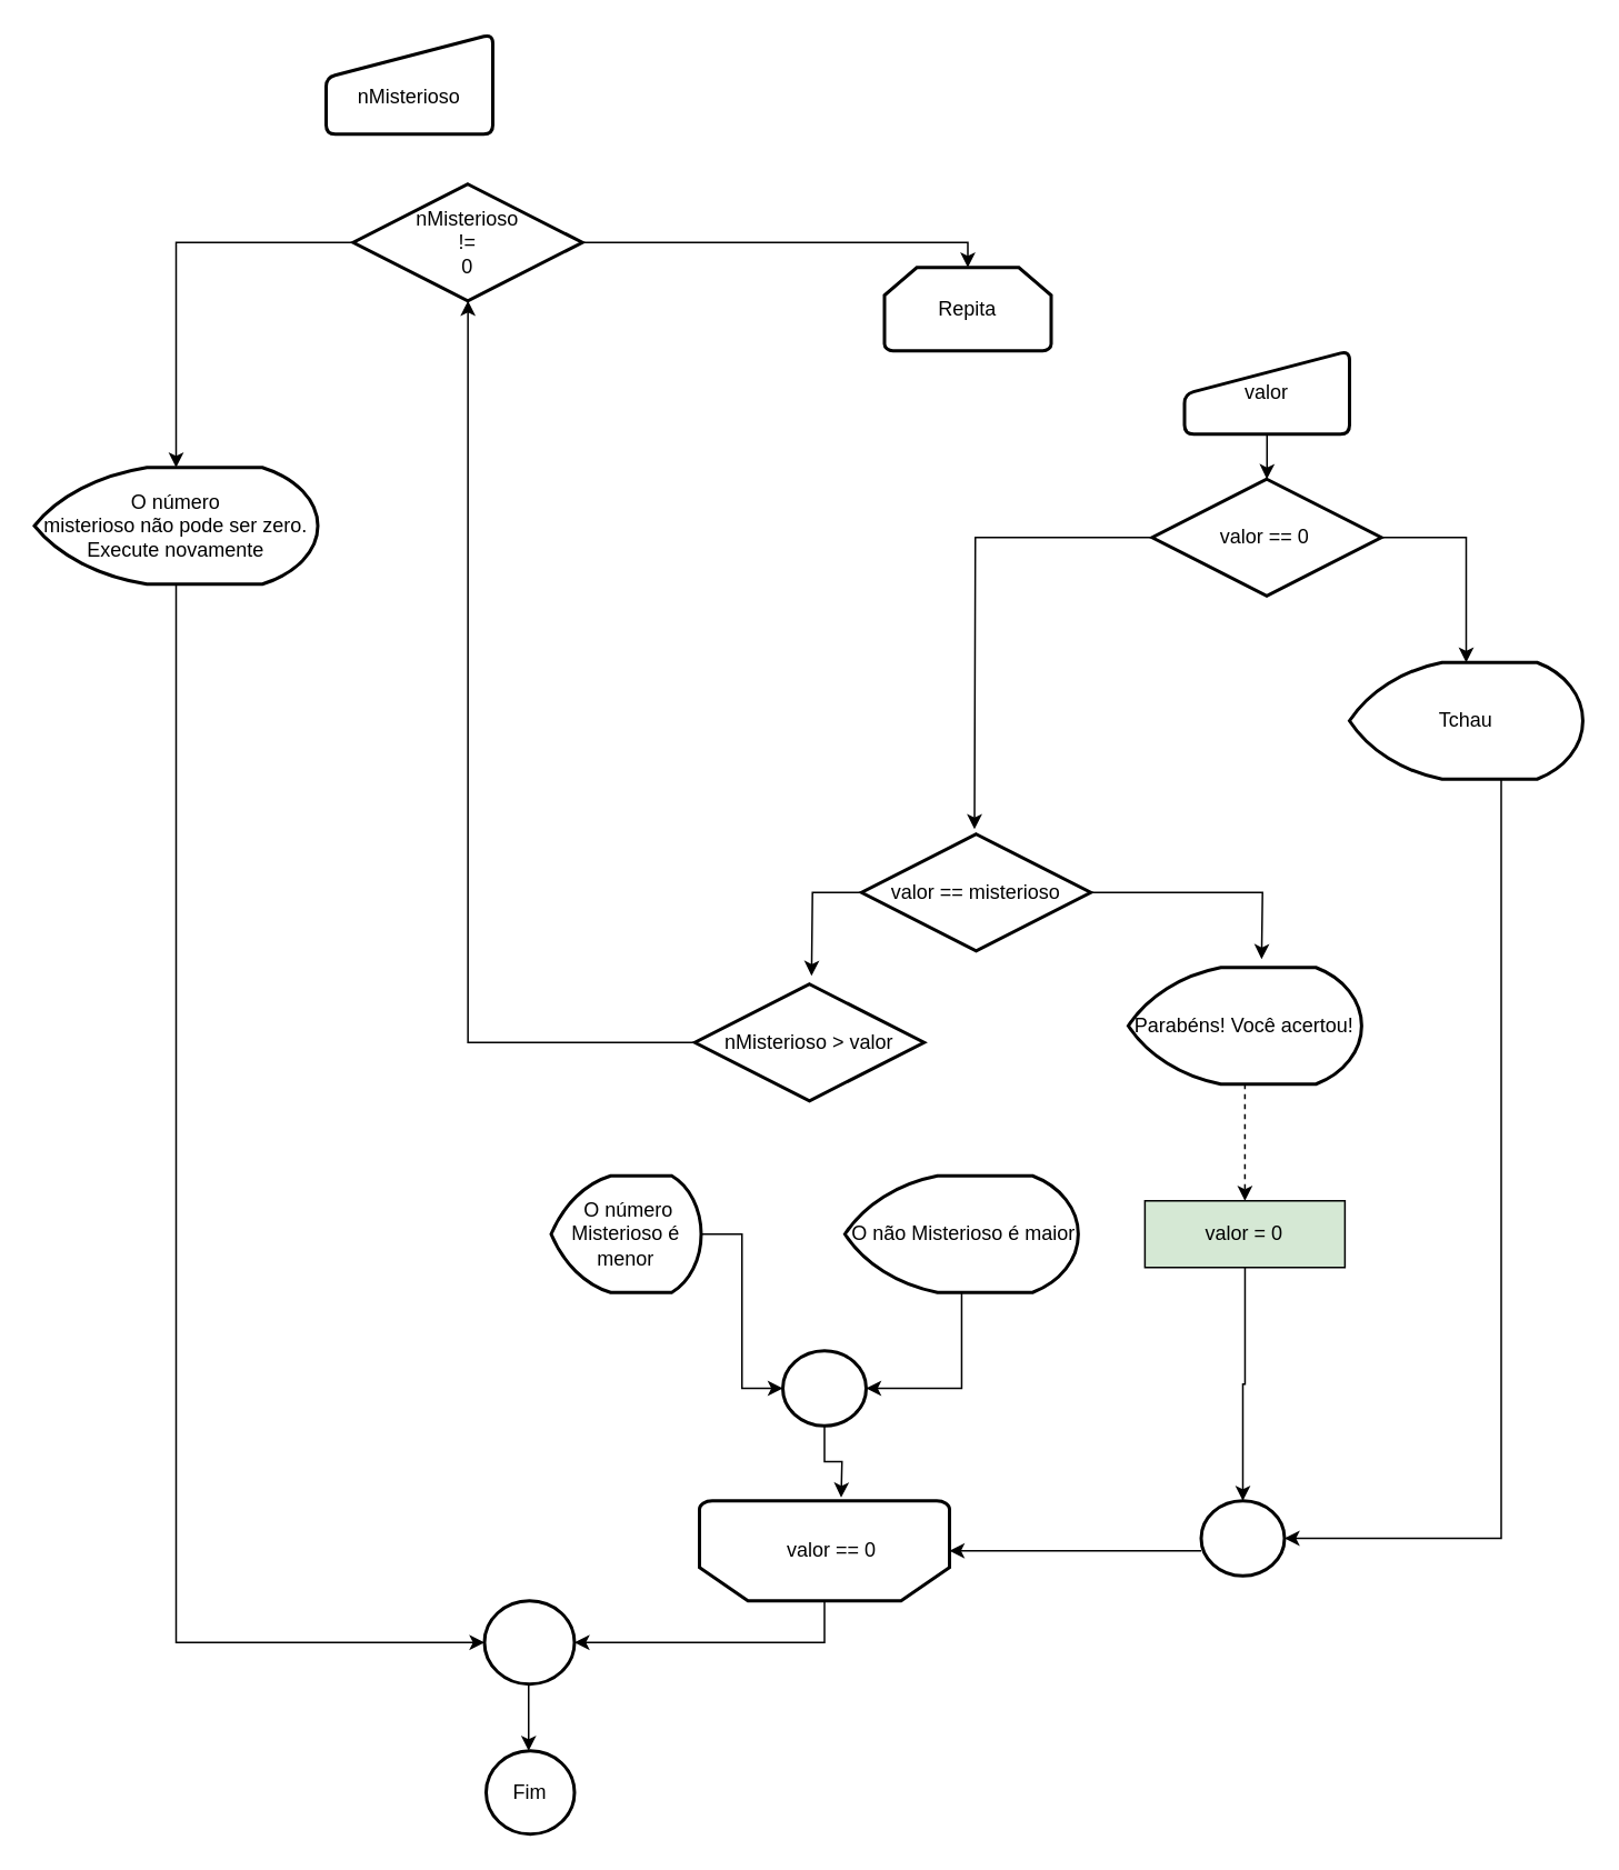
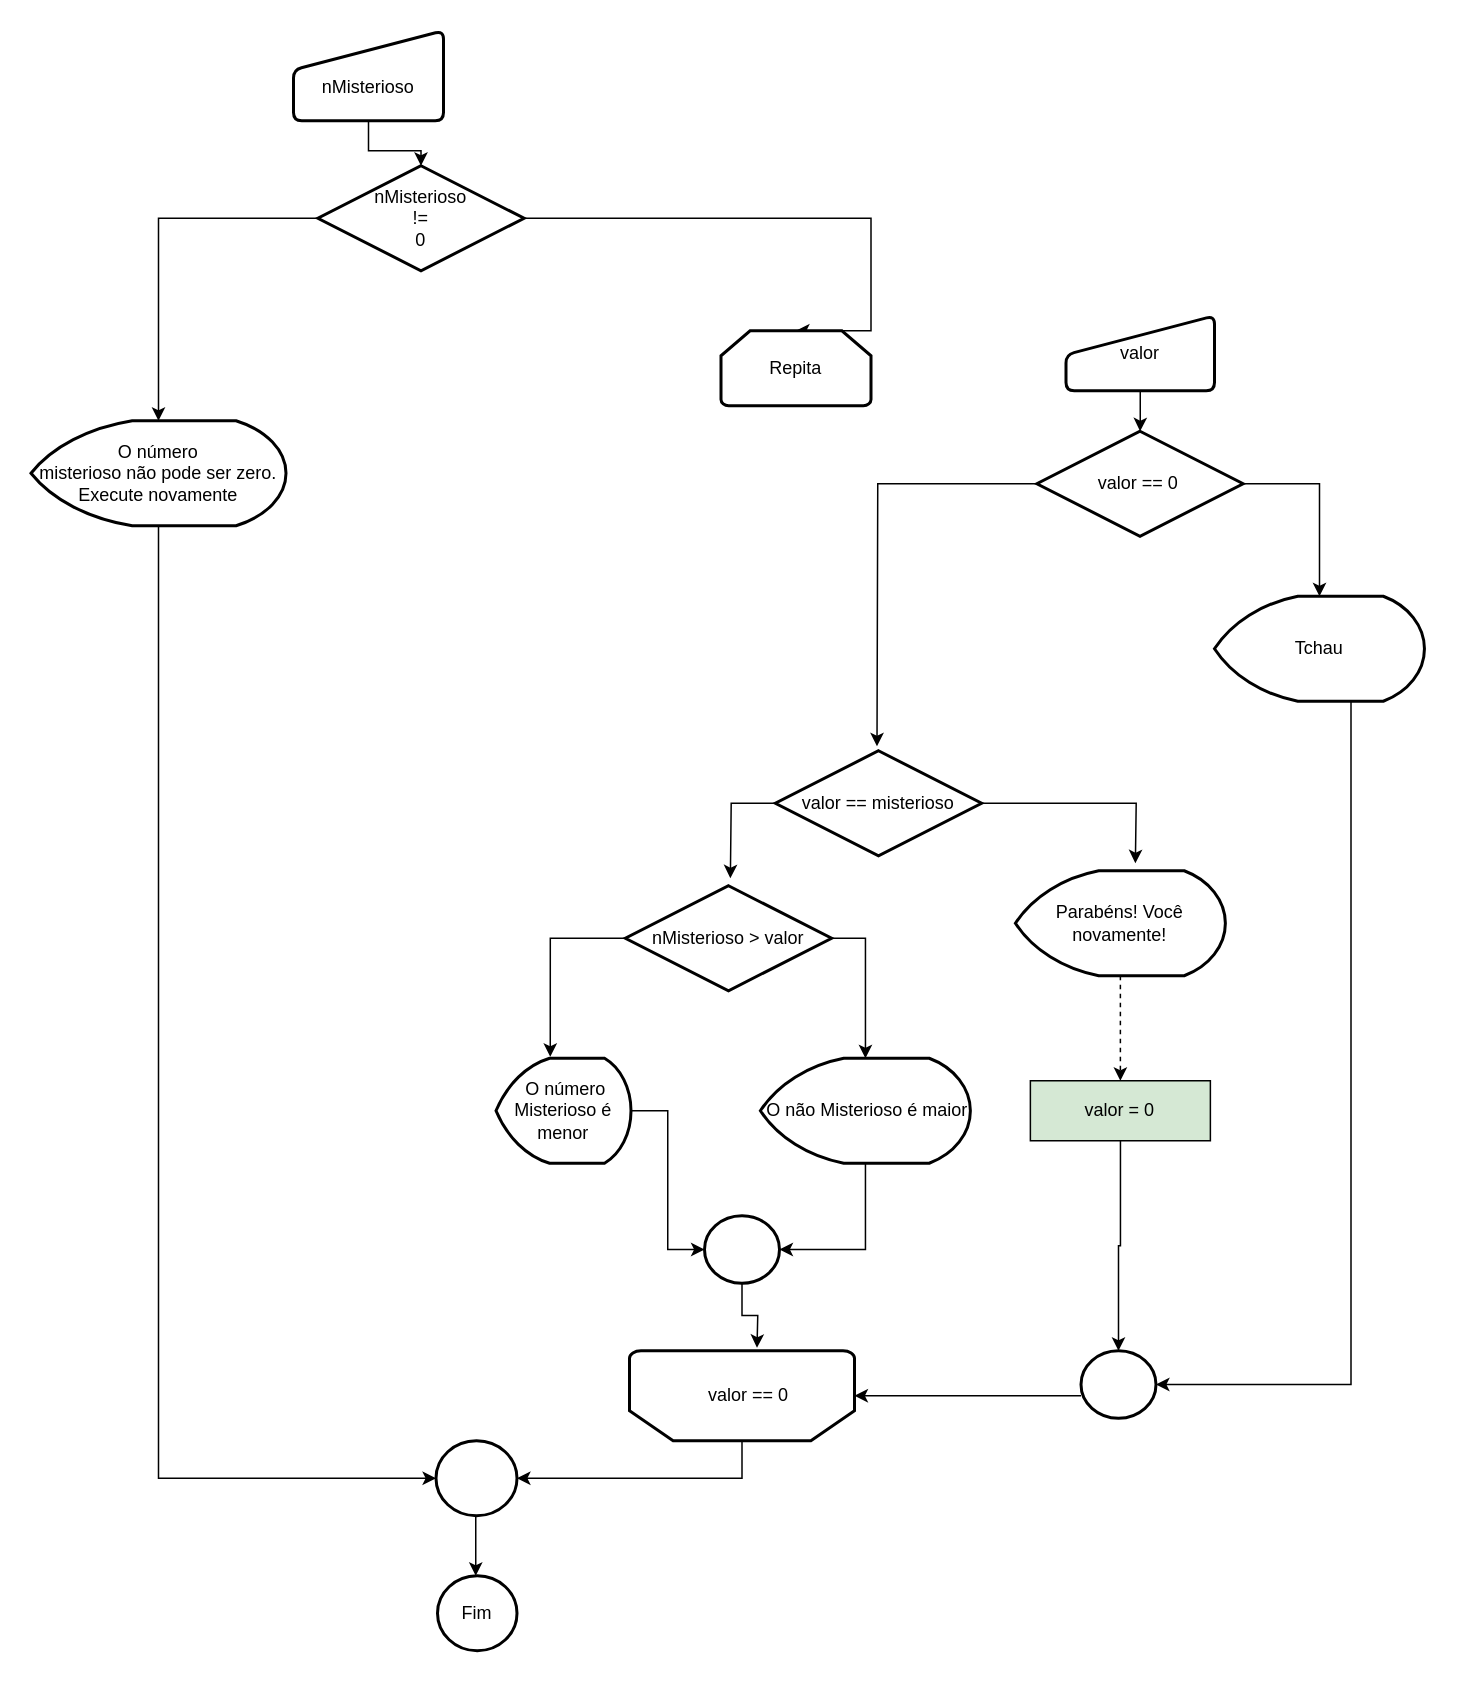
+ <mxCell id="2" style="edgeStyle=orthogonalEdgeStyle;rounded=0;orthogonalLoop=1;jettySize=auto;html=1;entryX=0.5;entryY=0;entryDx=0;entryDy=0;entryPerimeter=0;" edge="1" parent="1" source="3" target="6"><mxGeometry relative="1" as="geometry" /></mxCell>
- <mxCell id="32" value="Repita" style="strokeWidth=2;html=1;shape=mxgraph.flowchart.loop_limit;whiteSpace=wrap;" vertex="1" parent="1"><mxGeometry x="530" y="160" width="100" height="50" as="geometry" /></mxCell>
+ <mxCell id="32" value="Repita" style="strokeWidth=2;html=1;shape=mxgraph.flowchart.loop_limit;whiteSpace=wrap;" vertex="1" parent="1"><mxGeometry x="480" y="220" width="100" height="50" as="geometry" /></mxCell>
- <mxCell id="21" style="edgeStyle=orthogonalEdgeStyle;rounded=0;orthogonalLoop=1;jettySize=auto;html=1;exitX=0;exitY=0.5;exitDx=0;exitDy=0;exitPerimeter=0;" edge="1" parent="1" source="22" target="6"><mxGeometry relative="1" as="geometry" /></mxCell>
+ <mxCell id="21" style="edgeStyle=orthogonalEdgeStyle;rounded=0;orthogonalLoop=1;jettySize=auto;html=1;entryX=0.402;entryY=-0.014;entryDx=0;entryDy=0;entryPerimeter=0;exitX=0;exitY=0.5;exitDx=0;exitDy=0;exitPerimeter=0;" edge="1" parent="1" source="22" target="26"><mxGeometry relative="1" as="geometry" /></mxCell>
- <mxCell id="19" value="Parabéns! Você acertou!" style="strokeWidth=2;html=1;shape=mxgraph.flowchart.display;whiteSpace=wrap;" vertex="1" parent="1"><mxGeometry x="676.25" y="580" width="140" height="70" as="geometry" /></mxCell>
+ <mxCell id="19" value="Parabéns! Você novamente!" style="strokeWidth=2;html=1;shape=mxgraph.flowchart.display;whiteSpace=wrap;" vertex="1" parent="1"><mxGeometry x="676.25" y="580" width="140" height="70" as="geometry" /></mxCell>
+ <mxCell id="20" style="edgeStyle=orthogonalEdgeStyle;rounded=0;orthogonalLoop=1;jettySize=auto;html=1;exitX=1;exitY=0.5;exitDx=0;exitDy=0;exitPerimeter=0;" edge="1" parent="1" source="22" target="24"><mxGeometry relative="1" as="geometry" /></mxCell>
